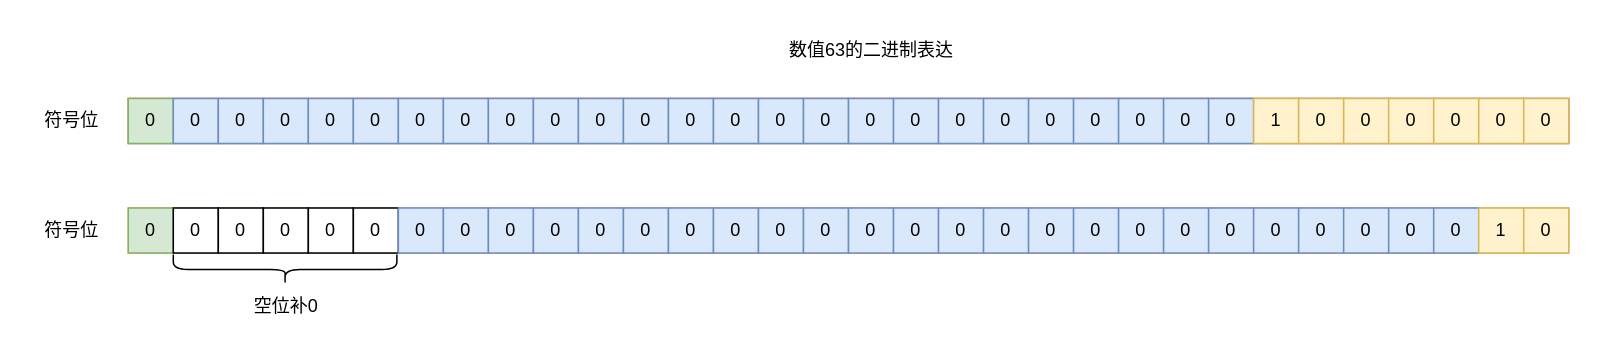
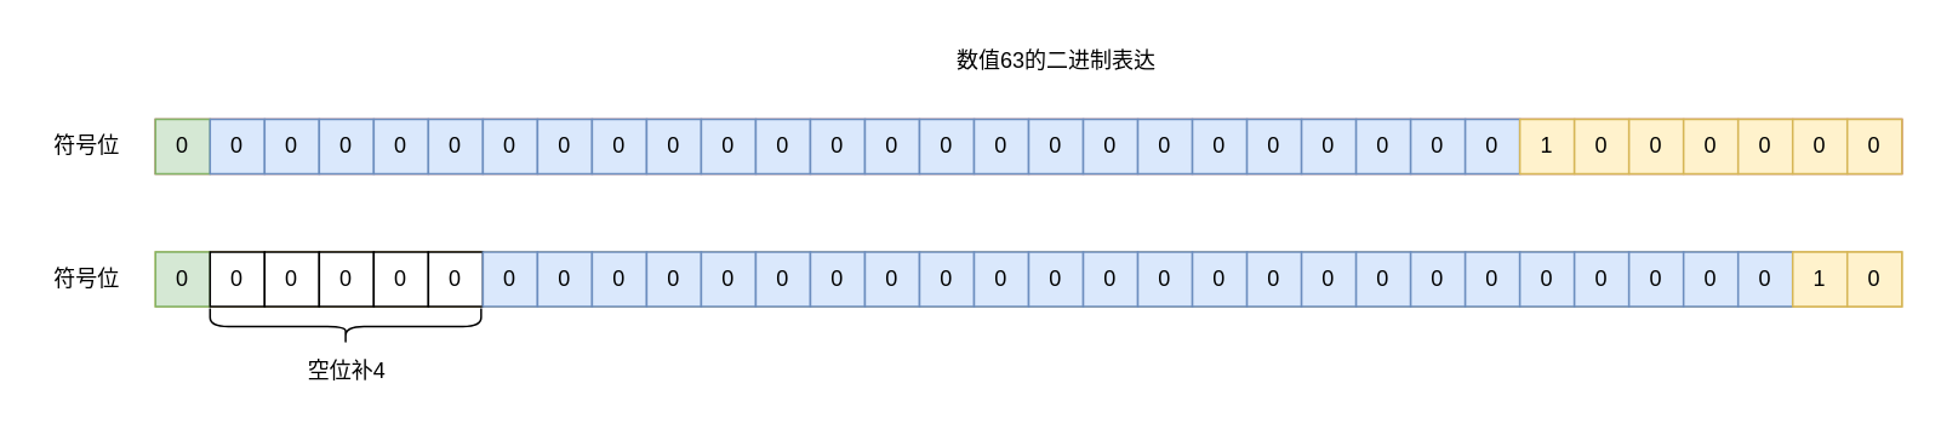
- <mxCell id="73" value="空位补0" style="text;html=1;align=center;verticalAlign=middle;resizable=0;points=[];autosize=1;strokeColor=none;fillColor=none;" parent="71" vertex="1"><mxGeometry x="44" y="22" width="61" height="26" as="geometry" /></mxCell>
+ <mxCell id="73" value="空位补4" style="text;html=1;align=center;verticalAlign=middle;resizable=0;points=[];autosize=1;strokeColor=none;fillColor=none;" parent="71" vertex="1"><mxGeometry x="44" y="22" width="61" height="26" as="geometry" /></mxCell>
